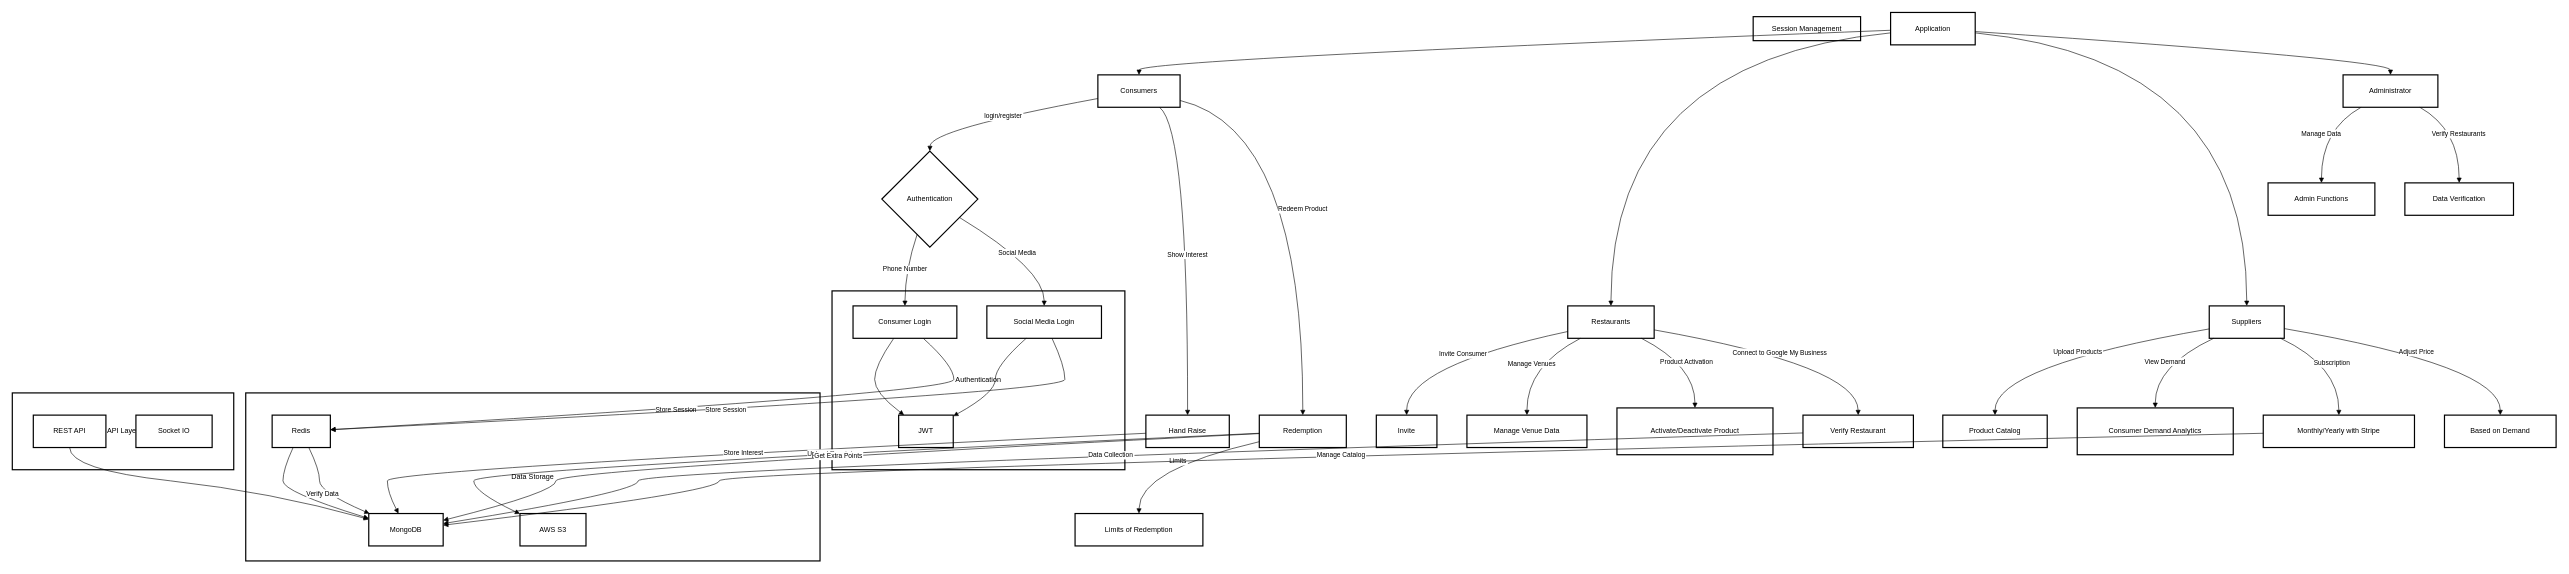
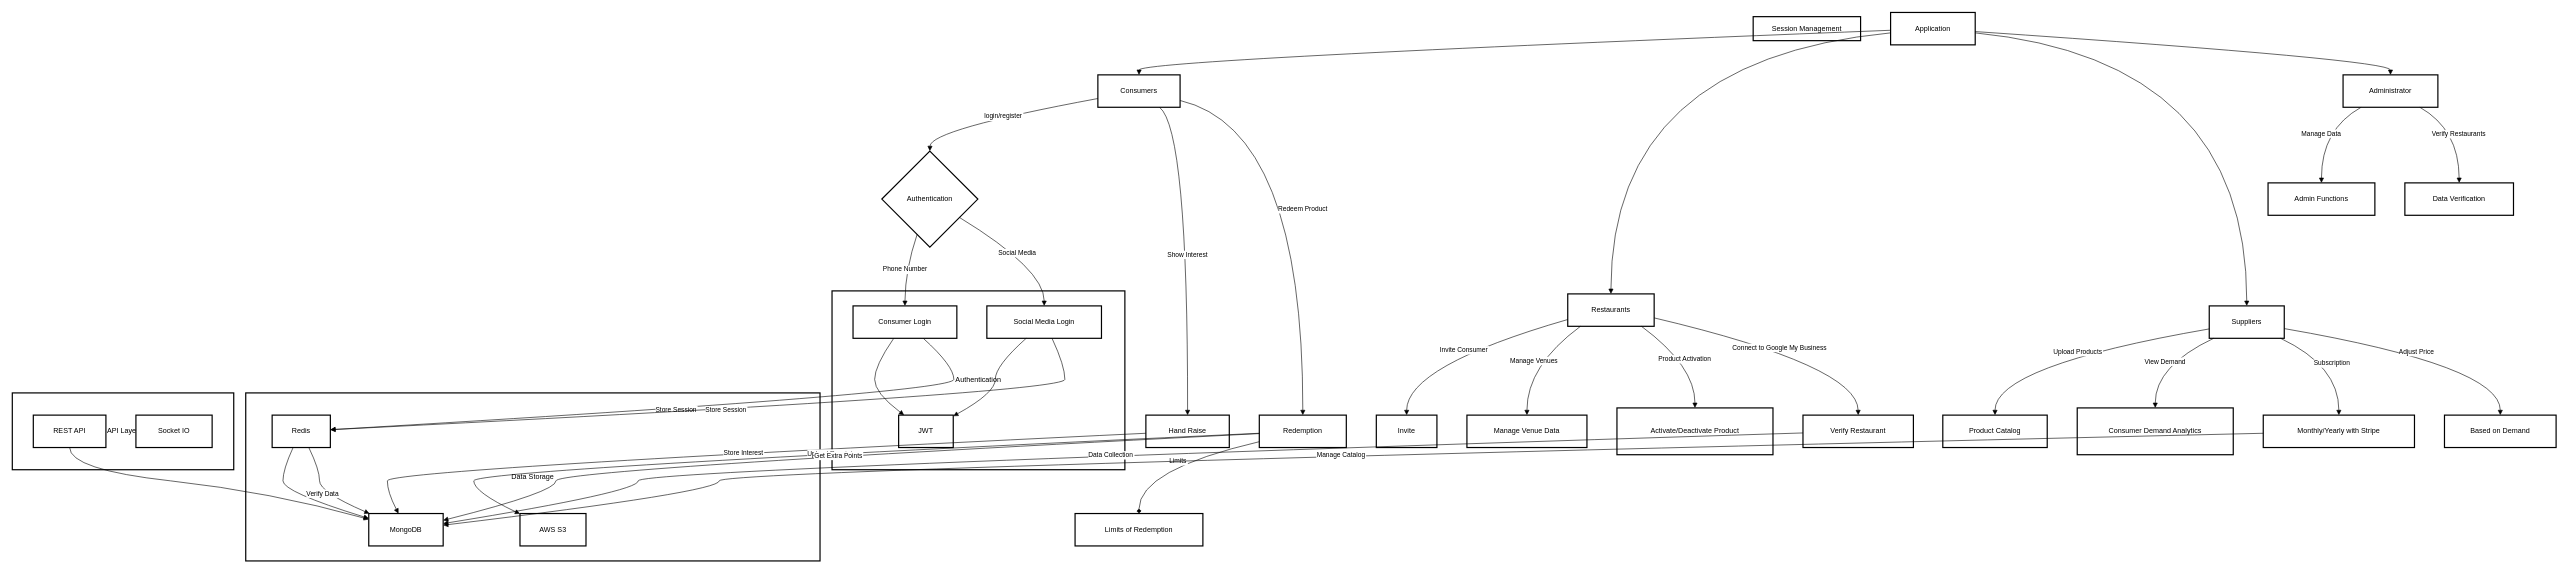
- <mxCell id="8" value="Restaurants" style="whiteSpace=wrap;strokeWidth=2;" vertex="1" parent="1"><mxGeometry x="2612" y="509" width="144" height="54" as="geometry" /></mxCell>
+ <mxCell id="8" value="Restaurants" style="whiteSpace=wrap;strokeWidth=2;" vertex="1" parent="1"><mxGeometry x="2612" y="489" width="144" height="54" as="geometry" /></mxCell>
- <mxCell id="58" value="Limits" style="curved=1;startArrow=none;endArrow=block;exitX=0;exitY=0.82;entryX=0.5;entryY=0;" edge="1" parent="1" source="15" target="29"><mxGeometry relative="1" as="geometry"><Array as="points"><mxPoint x="1898" y="782" /></Array></mxGeometry></mxCell>
+ <mxCell id="58" value="Limits" style="curved=1;startArrow=none;endArrow=diamond;exitX=0;exitY=0.82;entryX=0.5;entryY=0;" edge="1" parent="1" source="15" target="29"><mxGeometry relative="1" as="geometry"><Array as="points"><mxPoint x="1898" y="782" /></Array></mxGeometry></mxCell>
